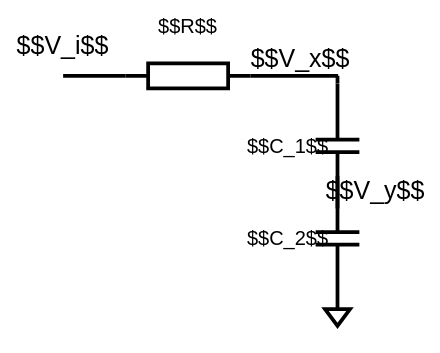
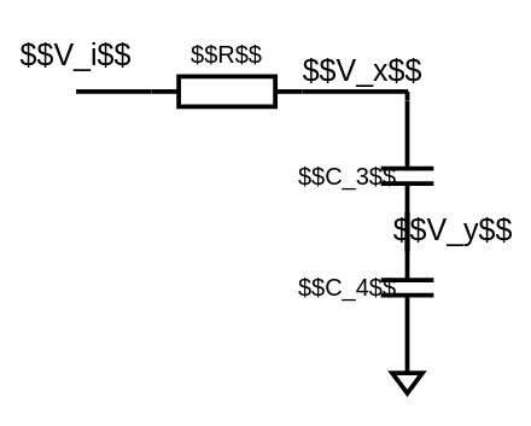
- <mxCell id="12" value="&lt;font style=&quot;font-size: 16px;&quot;&gt;$$R$$&lt;/font&gt;" style="text;html=1;align=center;verticalAlign=middle;whiteSpace=wrap;rounded=0;strokeWidth=3;" vertex="1" parent="1"><mxGeometry x="120" y="5" width="60" height="30" as="geometry" /></mxCell>
+ <mxCell id="12" value="&lt;font style=&quot;font-size: 16px;&quot;&gt;$$R$$&lt;/font&gt;" style="text;html=1;align=center;verticalAlign=middle;whiteSpace=wrap;rounded=0;strokeWidth=3;" vertex="1" parent="1"><mxGeometry x="120" y="20" width="60" height="30" as="geometry" /></mxCell>
- <mxCell id="13" value="&lt;font style=&quot;font-size: 16px;&quot;&gt;$$C_1$$&lt;/font&gt;" style="text;html=1;align=center;verticalAlign=middle;whiteSpace=wrap;rounded=0;strokeWidth=3;" vertex="1" parent="1"><mxGeometry x="200" y="101" width="60" height="30" as="geometry" /></mxCell>
+ <mxCell id="13" value="&lt;font style=&quot;font-size: 16px;&quot;&gt;$$C_3$$&lt;/font&gt;" style="text;html=1;align=center;verticalAlign=middle;whiteSpace=wrap;rounded=0;strokeWidth=3;" vertex="1" parent="1"><mxGeometry x="200" y="101" width="60" height="30" as="geometry" /></mxCell>
- <mxCell id="14" value="&lt;font style=&quot;font-size: 16px;&quot;&gt;$$C_2$$&lt;/font&gt;" style="text;html=1;align=center;verticalAlign=middle;whiteSpace=wrap;rounded=0;strokeWidth=3;" vertex="1" parent="1"><mxGeometry x="200" y="175" width="60" height="30" as="geometry" /></mxCell>
+ <mxCell id="14" value="&lt;font style=&quot;font-size: 16px;&quot;&gt;$$C_4$$&lt;/font&gt;" style="text;html=1;align=center;verticalAlign=middle;whiteSpace=wrap;rounded=0;strokeWidth=3;" vertex="1" parent="1"><mxGeometry x="200" y="175" width="60" height="30" as="geometry" /></mxCell>
